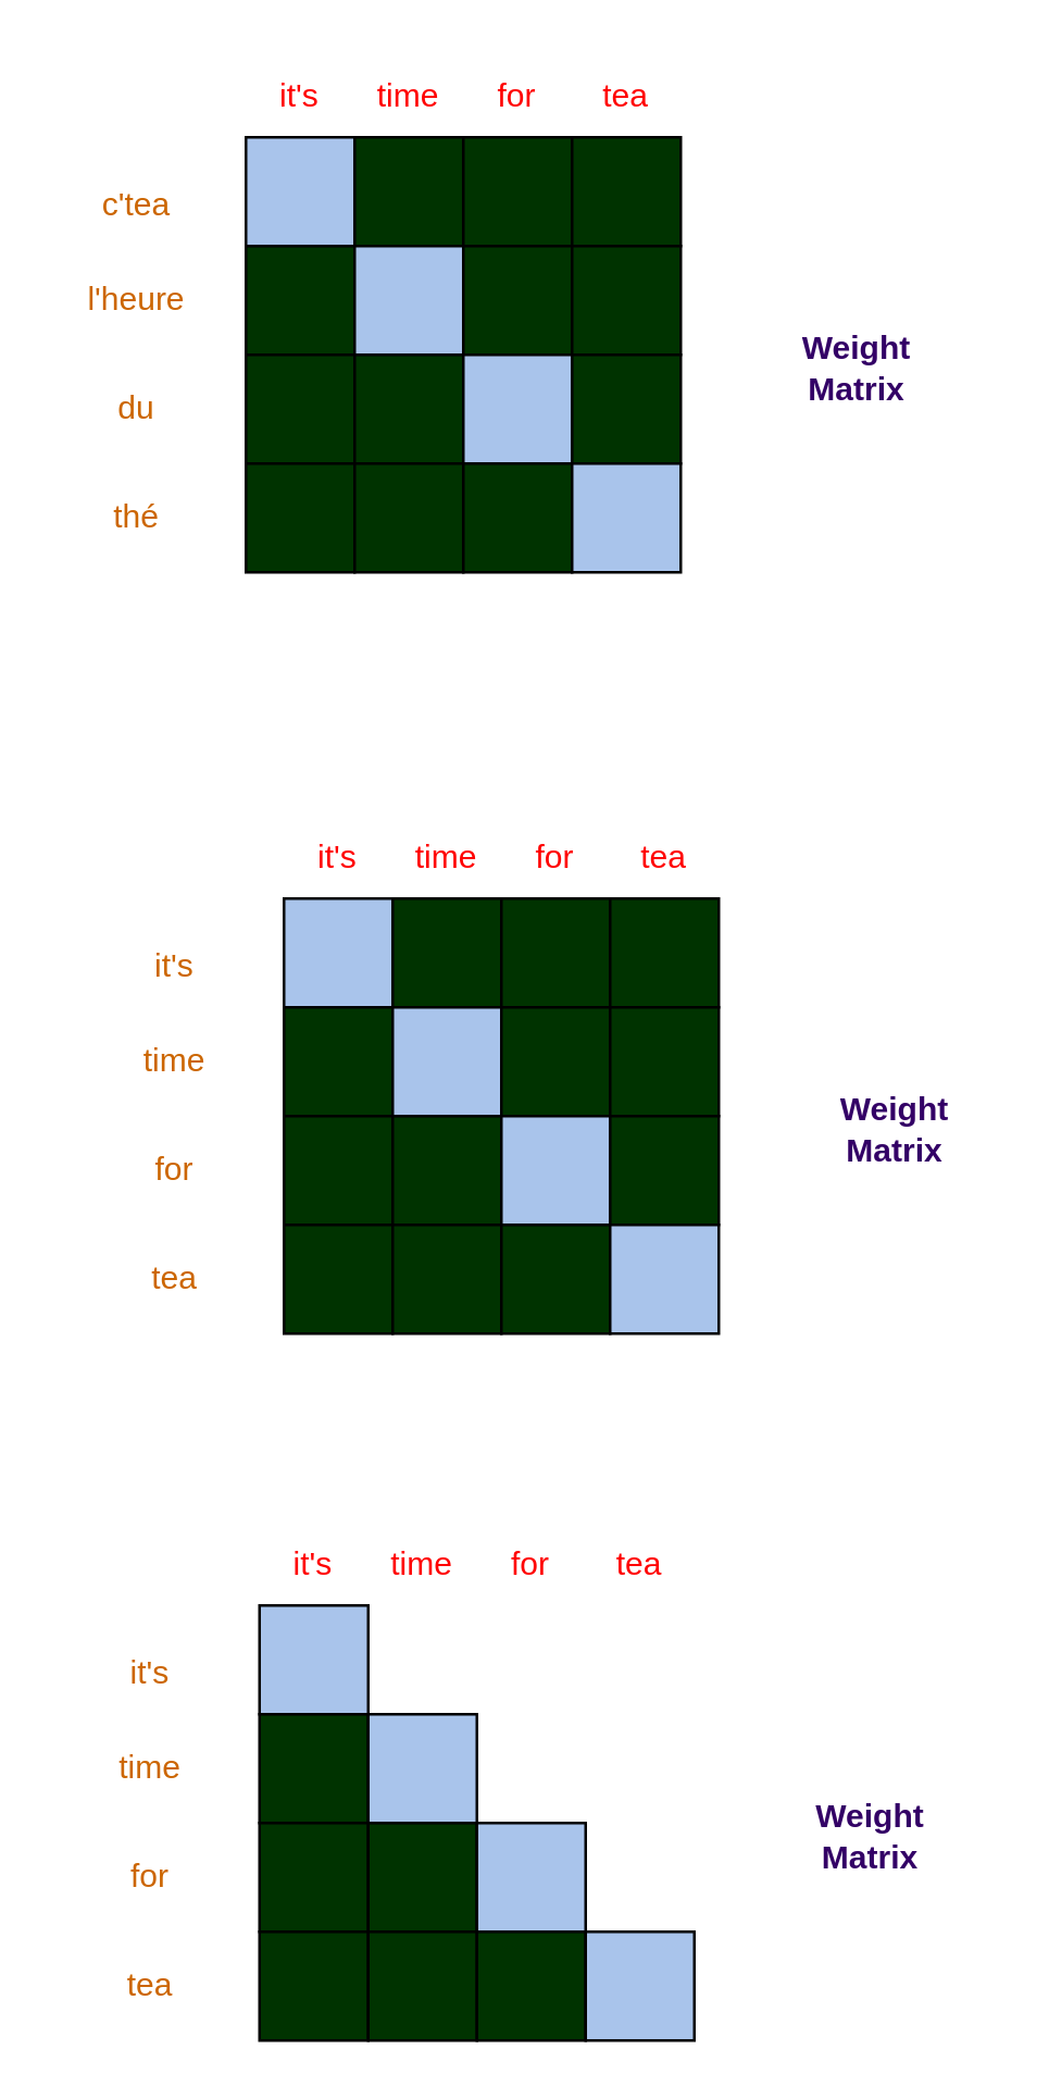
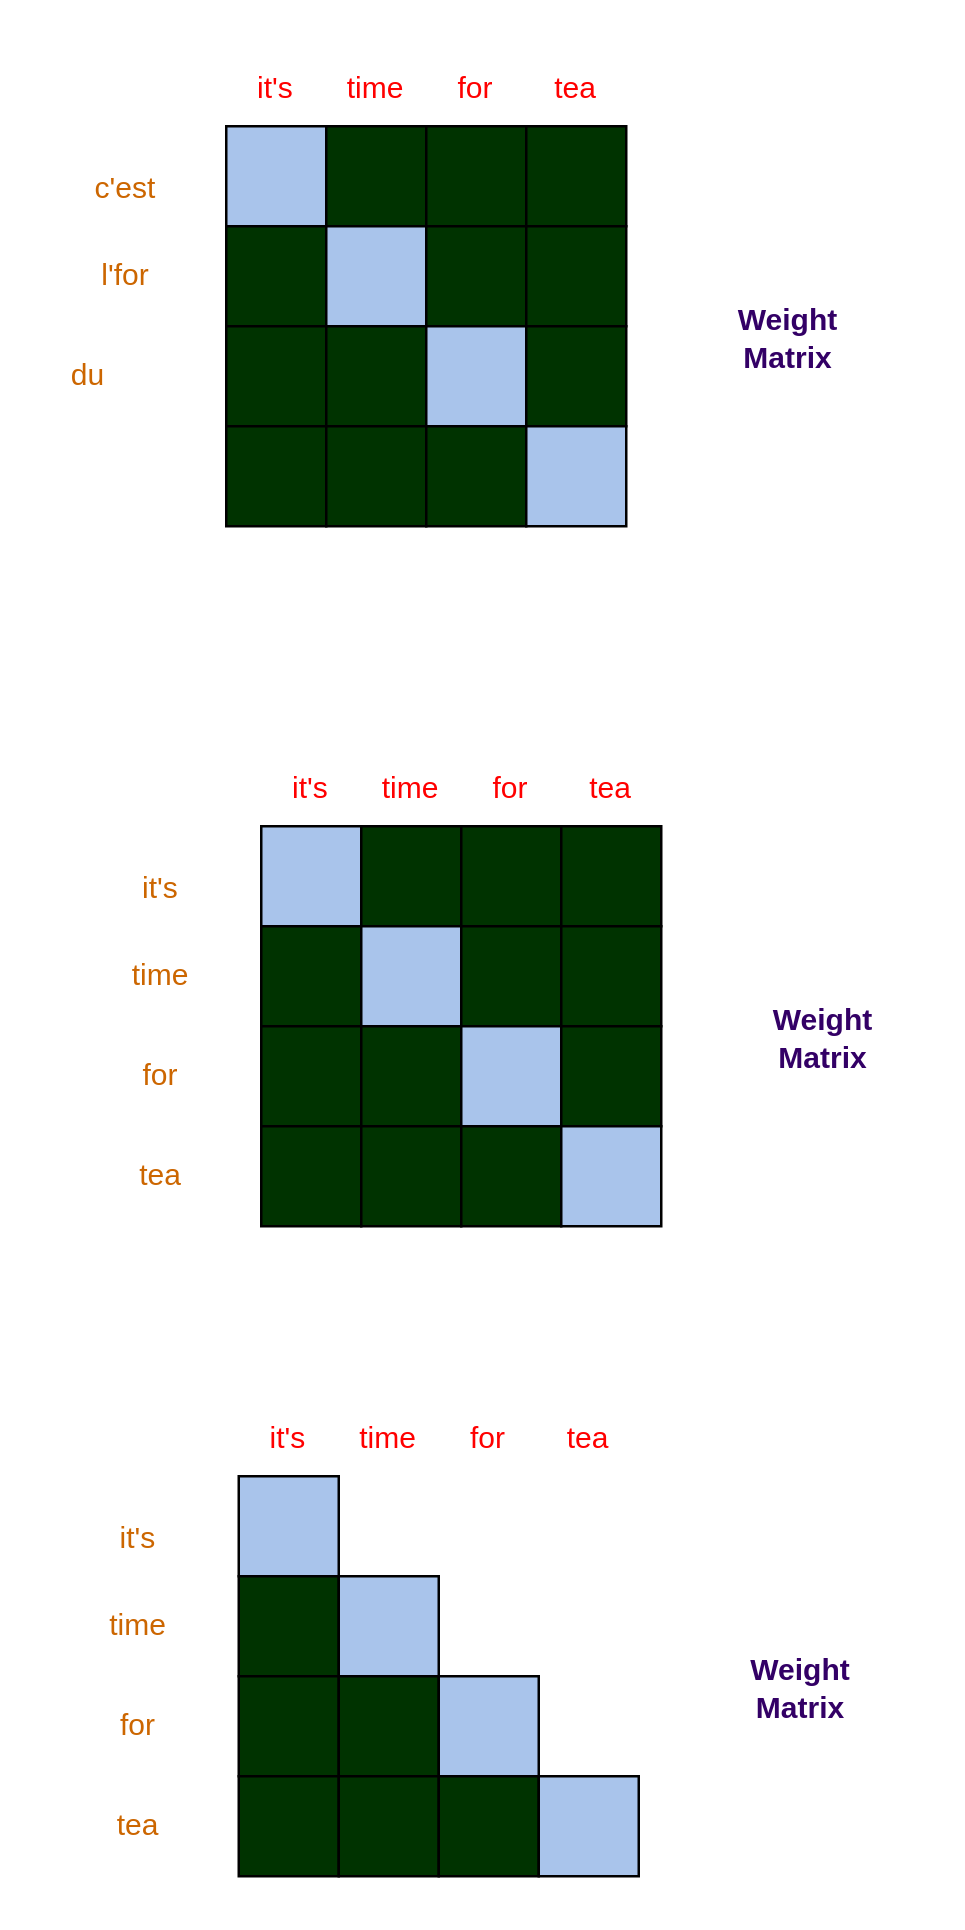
- <mxCell id="7" value="&lt;font color=&quot;#cc6600&quot;&gt;c'tea&lt;/font&gt;" style="text;html=1;align=center;verticalAlign=middle;whiteSpace=wrap;rounded=0;" vertex="1" parent="1"><mxGeometry x="20" y="60" width="60" height="30" as="geometry" /></mxCell>
+ <mxCell id="7" value="&lt;font color=&quot;#cc6600&quot;&gt;c'est&lt;/font&gt;" style="text;html=1;align=center;verticalAlign=middle;whiteSpace=wrap;rounded=0;" vertex="1" parent="1"><mxGeometry x="20" y="60" width="60" height="30" as="geometry" /></mxCell>
- <mxCell id="23" value="&lt;font color=&quot;#cc6600&quot;&gt;l'heure&lt;/font&gt;" style="text;html=1;align=center;verticalAlign=middle;whiteSpace=wrap;rounded=0;" vertex="1" parent="1"><mxGeometry x="20" y="95" width="60" height="30" as="geometry" /></mxCell>
+ <mxCell id="23" value="&lt;font color=&quot;#cc6600&quot;&gt;l'for&lt;/font&gt;" style="text;html=1;align=center;verticalAlign=middle;whiteSpace=wrap;rounded=0;" vertex="1" parent="1"><mxGeometry x="20" y="95" width="60" height="30" as="geometry" /></mxCell>
- <mxCell id="24" value="&lt;font color=&quot;#cc6600&quot;&gt;du&lt;/font&gt;" style="text;html=1;align=center;verticalAlign=middle;whiteSpace=wrap;rounded=0;" vertex="1" parent="1"><mxGeometry x="20" y="135" width="60" height="30" as="geometry" /></mxCell>
+ <mxCell id="24" value="&lt;font color=&quot;#cc6600&quot;&gt;du&lt;/font&gt;" style="text;html=1;align=center;verticalAlign=middle;whiteSpace=wrap;rounded=0;" vertex="1" parent="1"><mxGeometry x="5" y="135" width="60" height="30" as="geometry" /></mxCell>
- <mxCell id="25" value="&lt;font color=&quot;#cc6600&quot;&gt;thé&lt;/font&gt;" style="text;html=1;align=center;verticalAlign=middle;whiteSpace=wrap;rounded=0;" vertex="1" parent="1"><mxGeometry x="20" y="175" width="60" height="30" as="geometry" /></mxCell>
